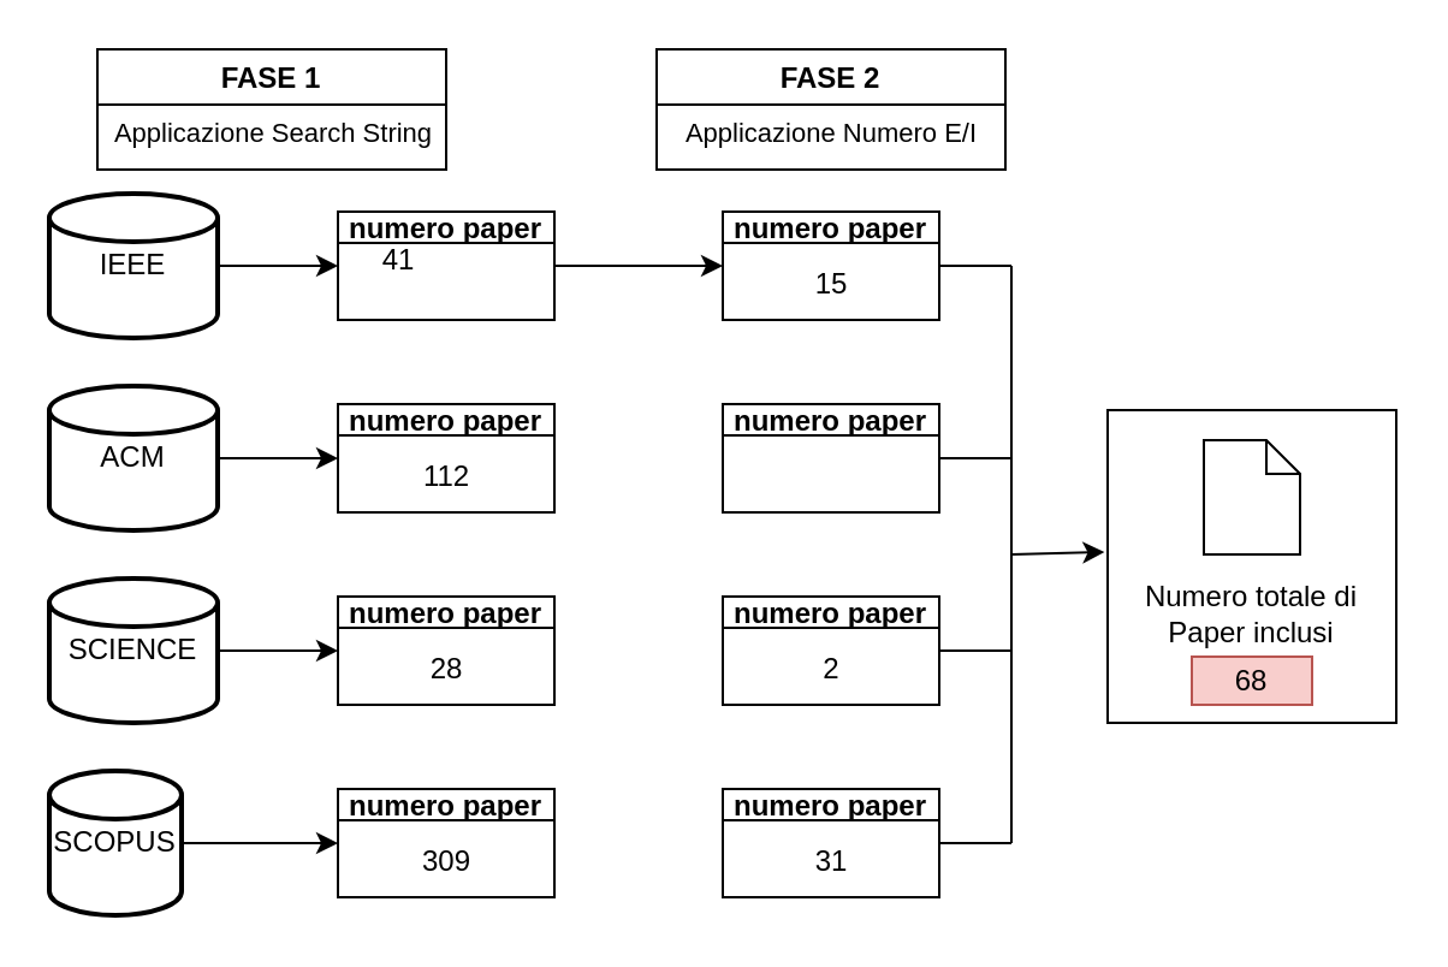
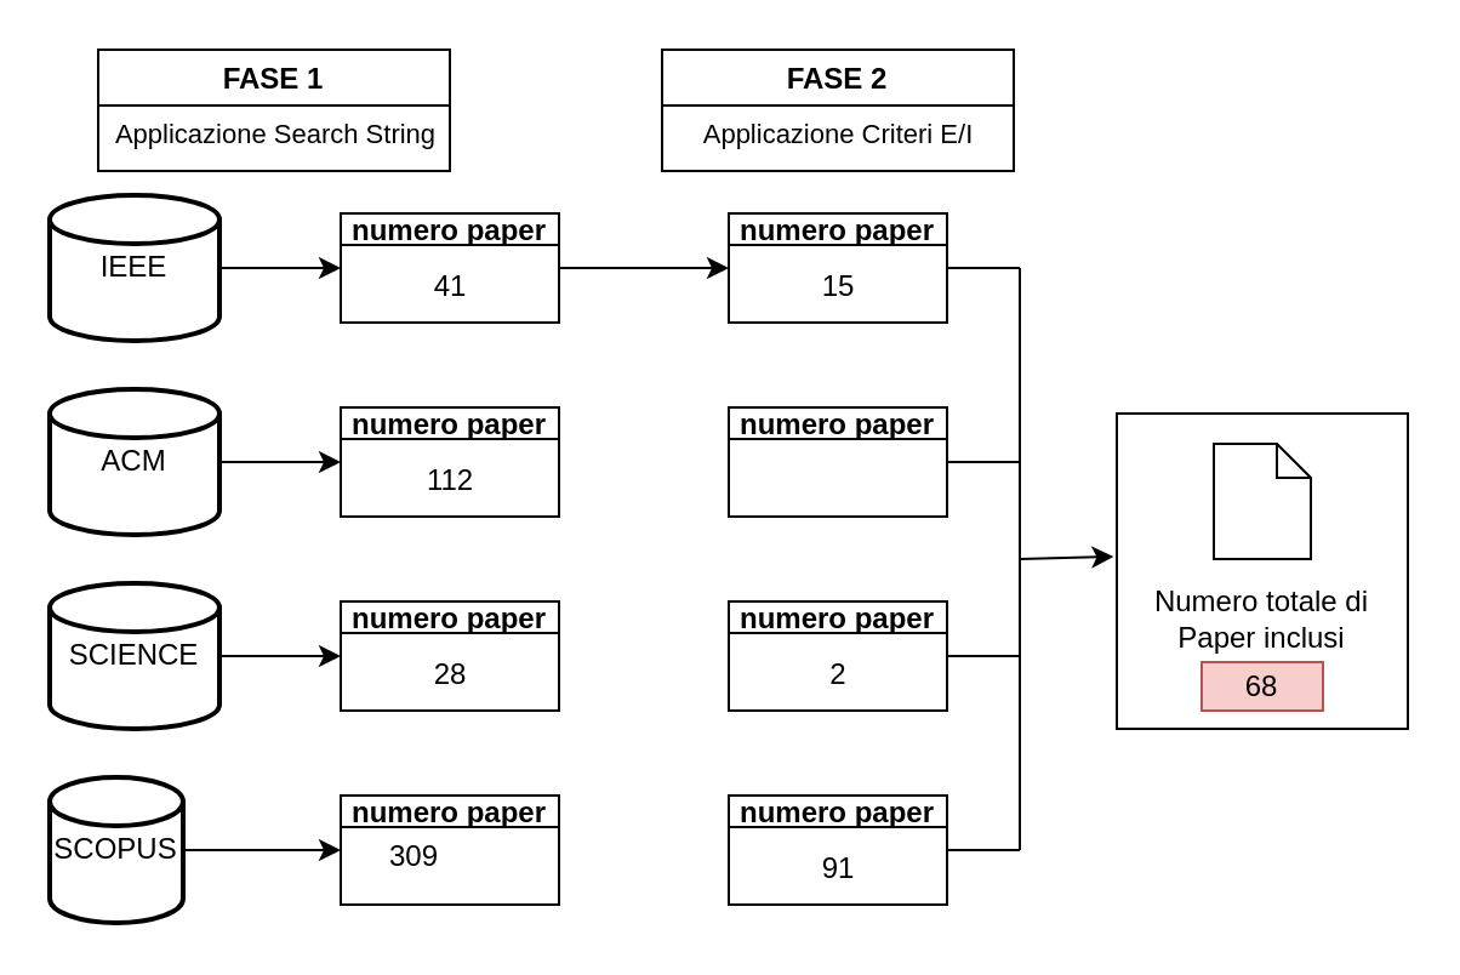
- <mxCell id="29" value="&lt;span style=&quot;font-size: 11px;&quot;&gt;Applicazione Numero E/I&lt;/span&gt;" style="text;html=1;align=center;verticalAlign=middle;resizable=0;points=[];autosize=1;strokeColor=none;fillColor=none;" vertex="1" parent="28"><mxGeometry x="7.5" y="20" width="130" height="30" as="geometry" /></mxCell>
+ <mxCell id="29" value="&lt;span style=&quot;font-size: 11px;&quot;&gt;Applicazione Criteri E/I&lt;/span&gt;" style="text;html=1;align=center;verticalAlign=middle;resizable=0;points=[];autosize=1;strokeColor=none;fillColor=none;" vertex="1" parent="28"><mxGeometry x="7.5" y="20" width="130" height="30" as="geometry" /></mxCell>
- <mxCell id="12" value="41" style="text;html=1;align=center;verticalAlign=middle;resizable=0;points=[];autosize=1;strokeColor=none;fillColor=none;" vertex="1" parent="11"><mxGeometry x="5" y="5" width="40" height="30" as="geometry" /></mxCell>
+ <mxCell id="12" value="41" style="text;html=1;align=center;verticalAlign=middle;resizable=0;points=[];autosize=1;strokeColor=none;fillColor=none;" vertex="1" parent="11"><mxGeometry x="25" y="15" width="40" height="30" as="geometry" /></mxCell>
- <mxCell id="19" value="309" style="text;html=1;align=center;verticalAlign=middle;resizable=0;points=[];autosize=1;strokeColor=none;fillColor=none;" vertex="1" parent="18"><mxGeometry x="25" y="15" width="40" height="30" as="geometry" /></mxCell>
+ <mxCell id="19" value="309" style="text;html=1;align=center;verticalAlign=middle;resizable=0;points=[];autosize=1;strokeColor=none;fillColor=none;" vertex="1" parent="18"><mxGeometry x="10" y="10" width="40" height="30" as="geometry" /></mxCell>
- <mxCell id="23" value="31" style="text;html=1;align=center;verticalAlign=middle;resizable=0;points=[];autosize=1;strokeColor=none;fillColor=none;" vertex="1" parent="22"><mxGeometry x="25" y="15" width="40" height="30" as="geometry" /></mxCell>
+ <mxCell id="23" value="91" style="text;html=1;align=center;verticalAlign=middle;resizable=0;points=[];autosize=1;strokeColor=none;fillColor=none;" vertex="1" parent="22"><mxGeometry x="25" y="15" width="40" height="30" as="geometry" /></mxCell>
